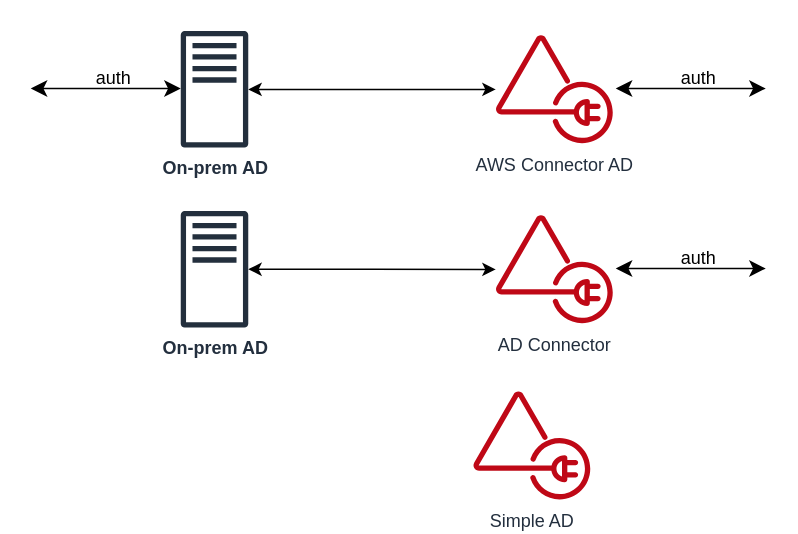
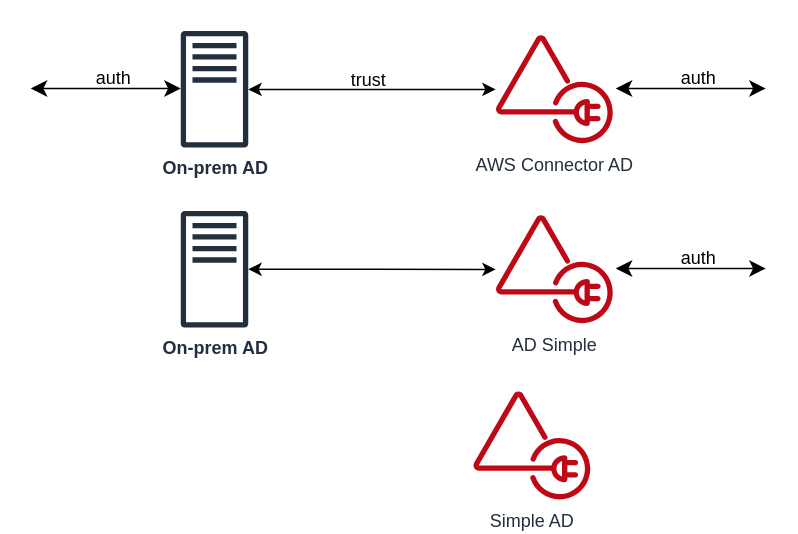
+ <mxCell id="5" value="trust" style="text;html=1;align=center;verticalAlign=middle;resizable=0;points=[];autosize=1;strokeColor=none;fillColor=none;" parent="1" vertex="1"><mxGeometry x="220" y="38" width="50" height="30" as="geometry" /></mxCell>
- <mxCell id="12" value="AD Connector" style="sketch=0;outlineConnect=0;fontColor=#232F3E;gradientColor=none;fillColor=#BF0816;strokeColor=none;dashed=0;verticalLabelPosition=bottom;verticalAlign=top;align=center;html=1;fontSize=12;fontStyle=0;aspect=fixed;pointerEvents=1;shape=mxgraph.aws4.ad_connector;" parent="1" vertex="1"><mxGeometry x="330" y="142.5" width="78" height="73" as="geometry" /></mxCell>
+ <mxCell id="12" value="AD Simple" style="sketch=0;outlineConnect=0;fontColor=#232F3E;gradientColor=none;fillColor=#BF0816;strokeColor=none;dashed=0;verticalLabelPosition=bottom;verticalAlign=top;align=center;html=1;fontSize=12;fontStyle=0;aspect=fixed;pointerEvents=1;shape=mxgraph.aws4.ad_connector;" parent="1" vertex="1"><mxGeometry x="330" y="142.5" width="78" height="73" as="geometry" /></mxCell>
